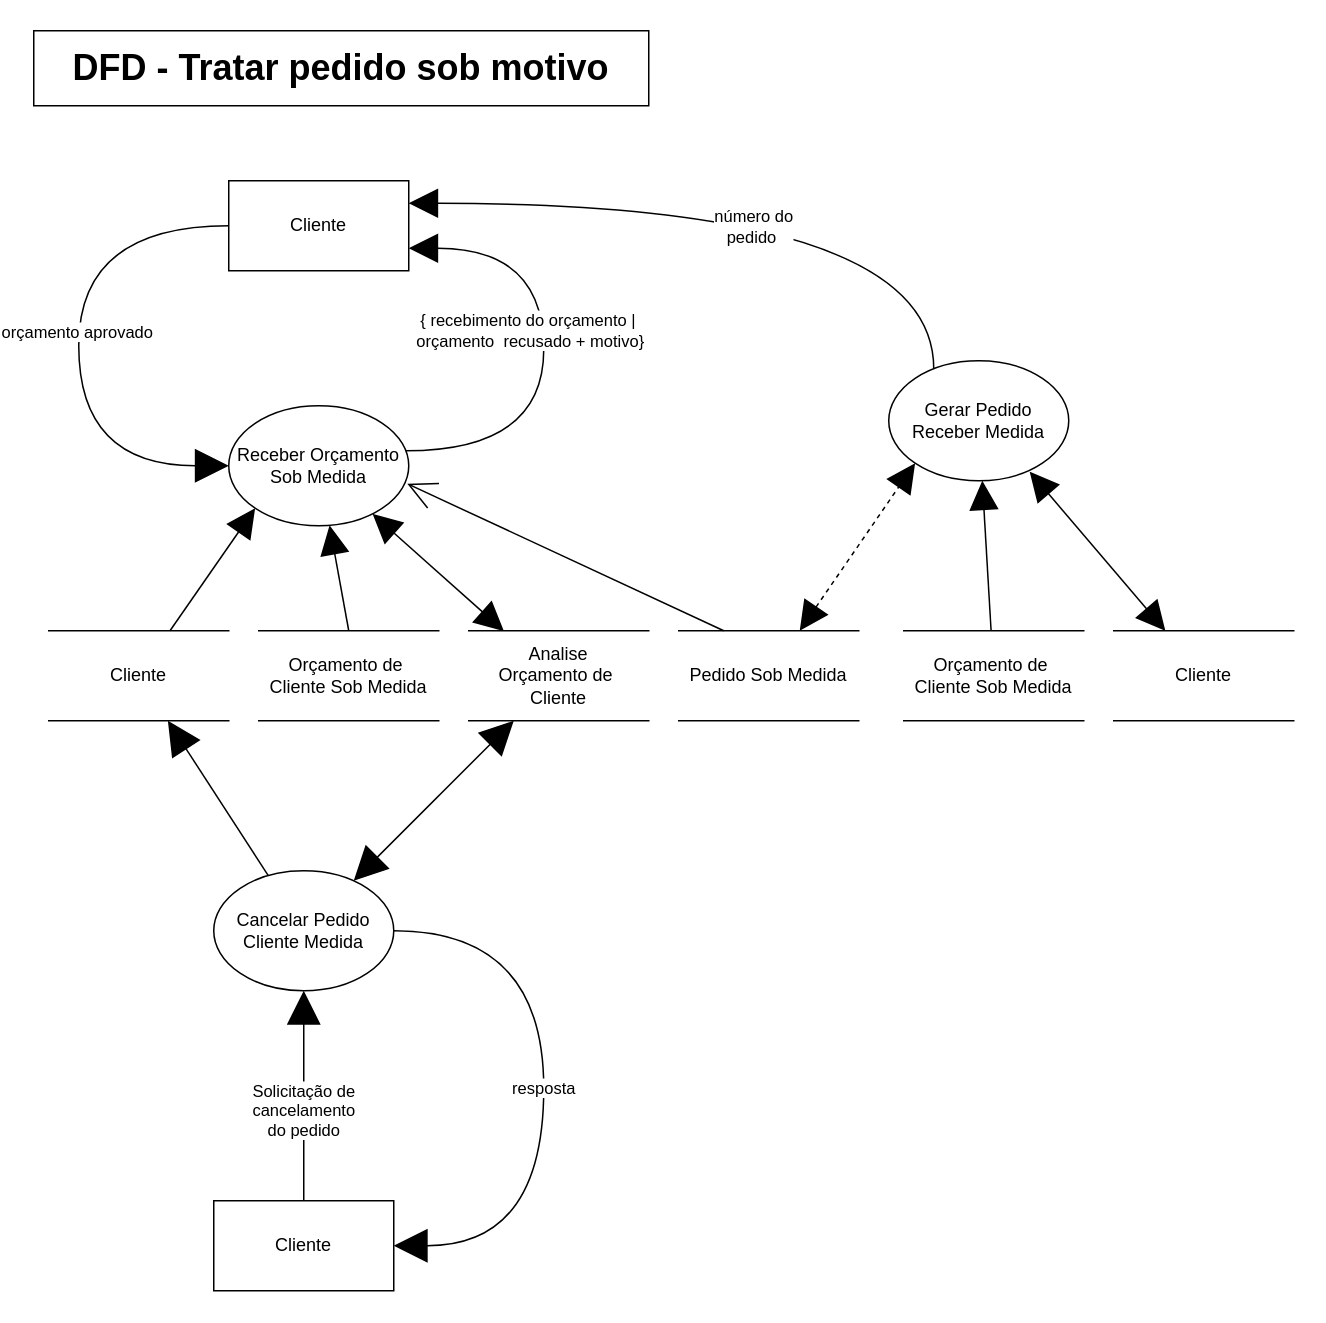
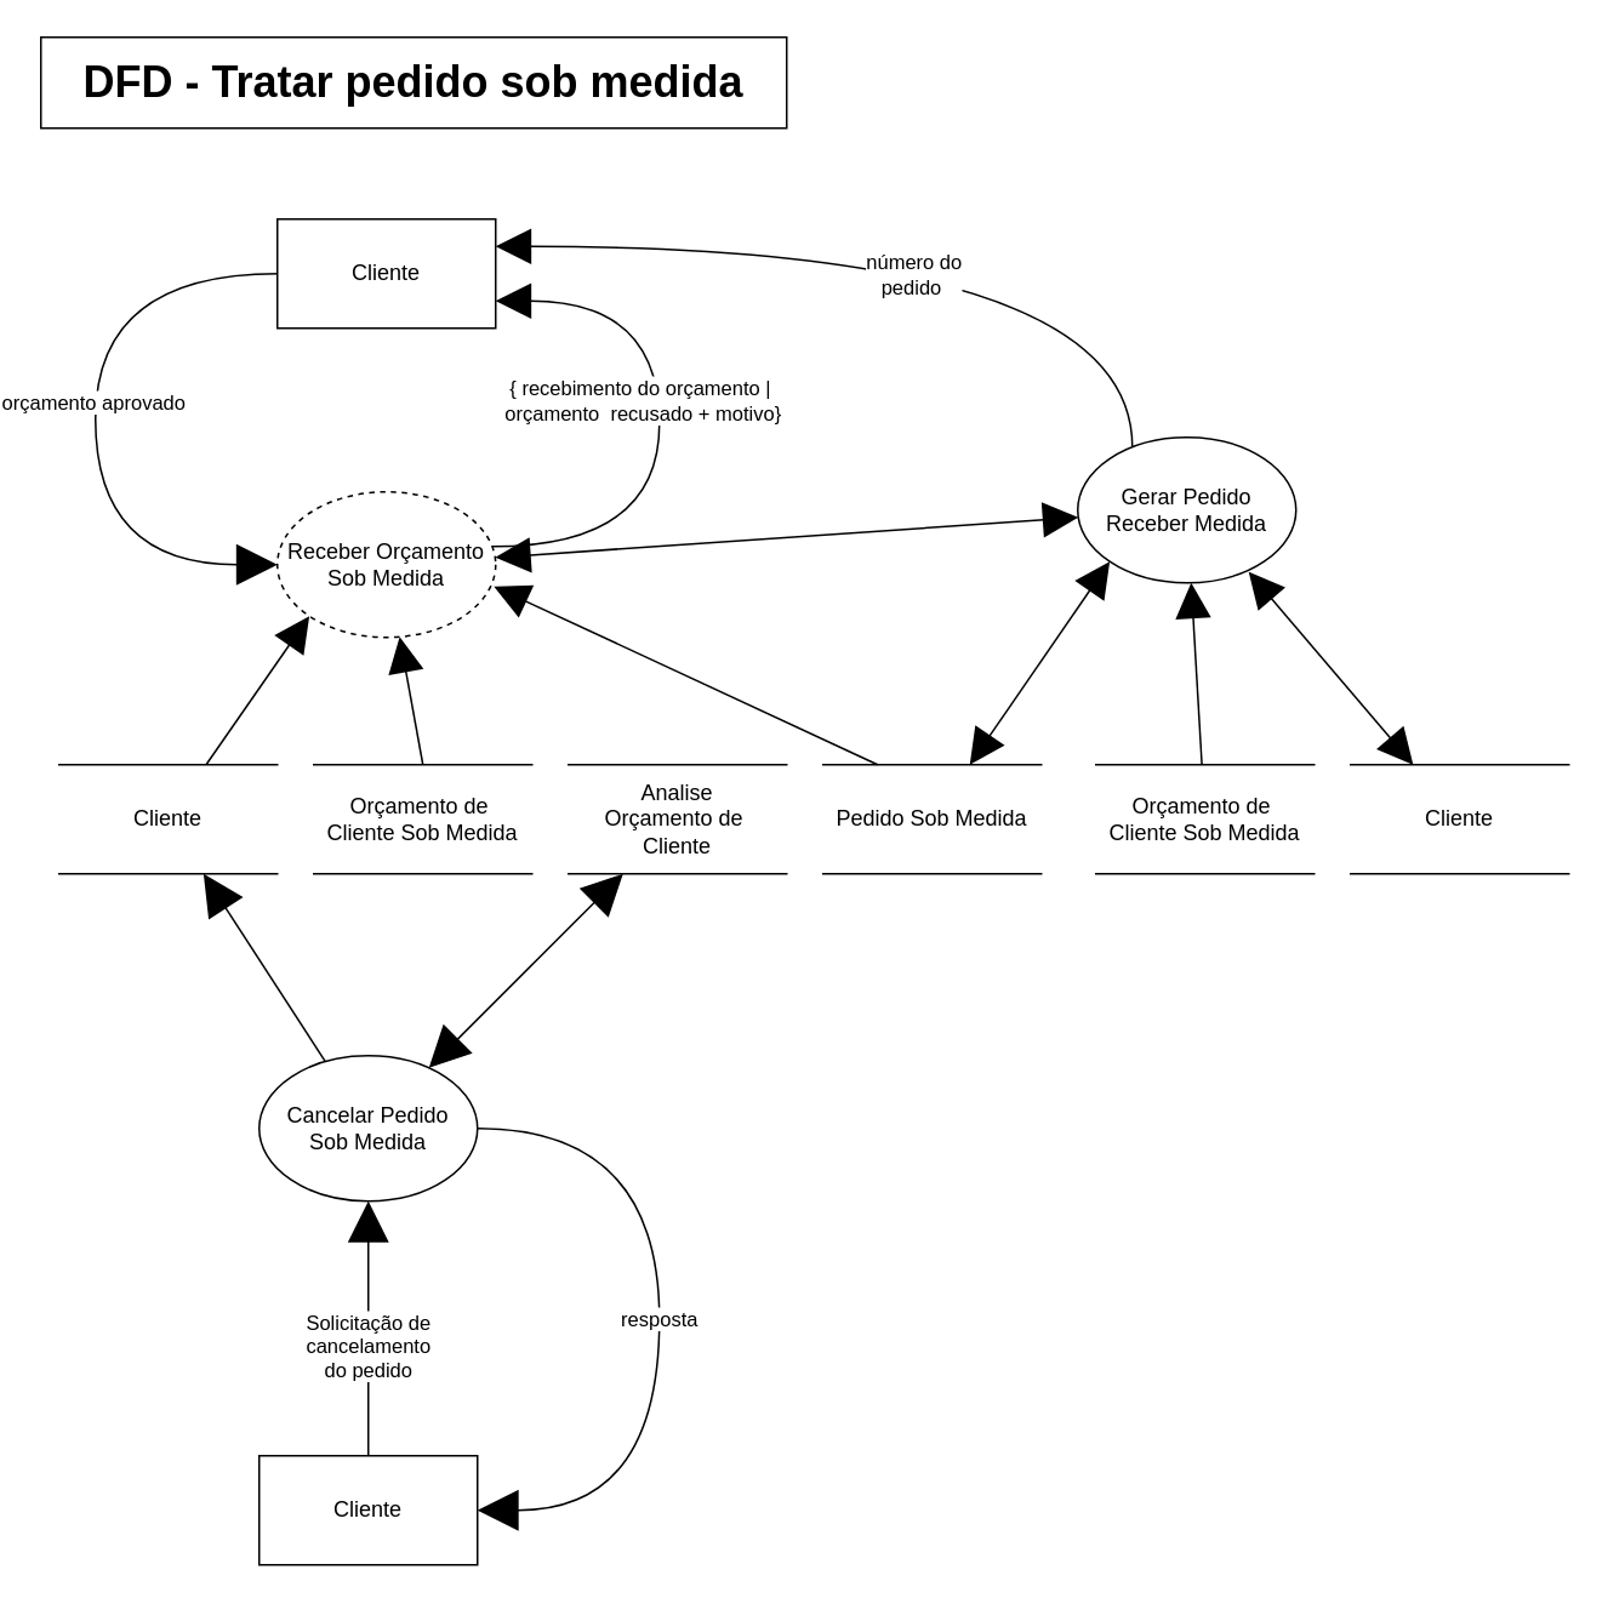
- <mxCell id="2" value="&lt;span style=&quot;font-size: 24px ; font-weight: 700&quot;&gt;DFD - Tratar&lt;/span&gt;&lt;span style=&quot;font-size: 24px&quot;&gt;&lt;b&gt;&amp;nbsp;pedido sob motivo&lt;/b&gt;&lt;/span&gt;" style="rounded=0;whiteSpace=wrap;html=1;" parent="1" vertex="1"><mxGeometry x="20" y="20" width="410" height="50" as="geometry" /></mxCell>
+ <mxCell id="2" value="&lt;span style=&quot;font-size: 24px ; font-weight: 700&quot;&gt;DFD - Tratar&lt;/span&gt;&lt;span style=&quot;font-size: 24px&quot;&gt;&lt;b&gt;&amp;nbsp;pedido sob medida&lt;/b&gt;&lt;/span&gt;" style="rounded=0;whiteSpace=wrap;html=1;" parent="1" vertex="1"><mxGeometry x="20" y="20" width="410" height="50" as="geometry" /></mxCell>
- <mxCell id="13" value="Receber Orçamento&lt;br&gt;Sob Medida" style="ellipse;whiteSpace=wrap;html=1;" parent="1" vertex="1"><mxGeometry x="150" y="270" width="120" height="80" as="geometry" /></mxCell>
+ <mxCell id="13" value="Receber Orçamento&lt;br&gt;Sob Medida" style="ellipse;whiteSpace=wrap;html=1;dashed=1;" parent="1" vertex="1"><mxGeometry x="150" y="270" width="120" height="80" as="geometry" /></mxCell>
- <mxCell id="23" style="edgeStyle=none;rounded=0;orthogonalLoop=1;jettySize=auto;html=1;entryX=0.992;entryY=0.65;entryDx=0;entryDy=0;startArrow=none;startFill=0;startSize=17;endArrow=open;endFill=1;endSize=17;entryPerimeter=0;exitX=0.25;exitY=0;exitDx=0;exitDy=0;" parent="1" source="24" target="13" edge="1"><mxGeometry relative="1" as="geometry" /></mxCell>
+ <mxCell id="23" style="edgeStyle=none;rounded=0;orthogonalLoop=1;jettySize=auto;html=1;entryX=0.992;entryY=0.65;entryDx=0;entryDy=0;startArrow=none;startFill=0;startSize=17;endArrow=block;endFill=1;endSize=17;entryPerimeter=0;exitX=0.25;exitY=0;exitDx=0;exitDy=0;" parent="1" source="24" target="13" edge="1"><mxGeometry relative="1" as="geometry" /></mxCell>
- <mxCell id="22" style="rounded=0;orthogonalLoop=1;jettySize=auto;html=1;entryX=0;entryY=1;entryDx=0;entryDy=0;startArrow=block;startFill=1;startSize=17;endArrow=block;endFill=1;endSize=17;dashed=1;" parent="1" source="24" target="17" edge="1"><mxGeometry relative="1" as="geometry" /></mxCell>
+ <mxCell id="22" style="rounded=0;orthogonalLoop=1;jettySize=auto;html=1;entryX=0;entryY=1;entryDx=0;entryDy=0;startArrow=block;startFill=1;startSize=17;endArrow=block;endFill=1;endSize=17;" parent="1" source="24" target="17" edge="1"><mxGeometry relative="1" as="geometry" /></mxCell>
- <mxCell id="12" style="rounded=0;orthogonalLoop=1;jettySize=auto;html=1;entryX=0.195;entryY=0.003;entryDx=0;entryDy=0;startArrow=block;startFill=1;startSize=17;endArrow=block;endFill=1;endSize=17;entryPerimeter=0;" parent="1" source="13" target="14" edge="1"><mxGeometry relative="1" as="geometry" /></mxCell>
+ <mxCell id="12" style="rounded=0;orthogonalLoop=1;jettySize=auto;html=1;startArrow=block;startFill=1;startSize=17;endArrow=block;endFill=1;endSize=17;" parent="1" source="13" target="17" edge="1"><mxGeometry relative="1" as="geometry" /></mxCell>
- <mxCell id="30" value="Cancelar Pedido&lt;br&gt;Cliente Medida" style="ellipse;whiteSpace=wrap;html=1;" parent="1" vertex="1"><mxGeometry x="140" y="580" width="120" height="80" as="geometry" /></mxCell>
+ <mxCell id="30" value="Cancelar Pedido&lt;br&gt;Sob Medida" style="ellipse;whiteSpace=wrap;html=1;" parent="1" vertex="1"><mxGeometry x="140" y="580" width="120" height="80" as="geometry" /></mxCell>
